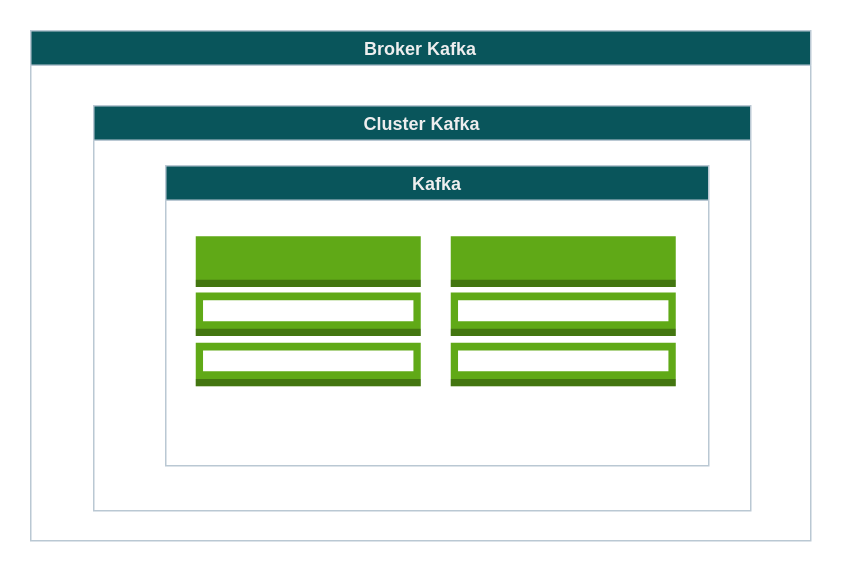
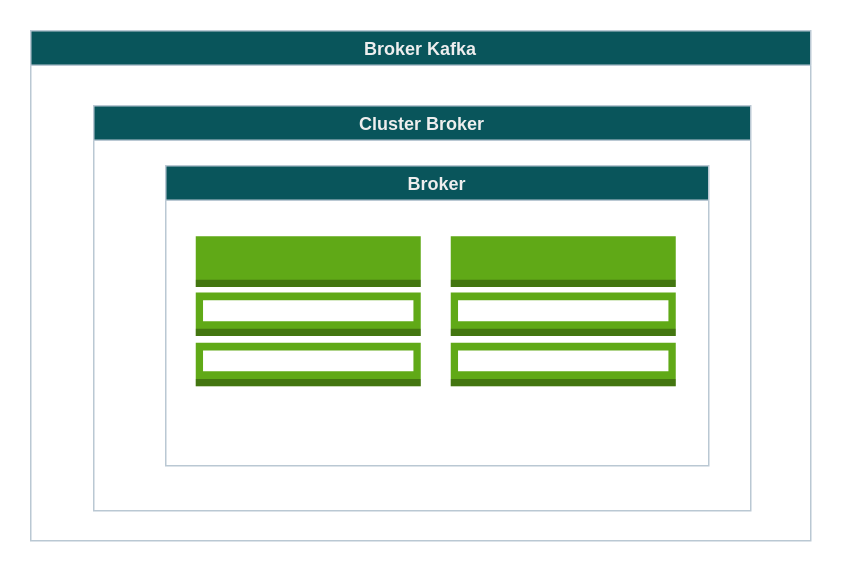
- <mxCell id="3" value="Cluster Kafka" style="swimlane;labelBackgroundColor=none;fillColor=#09555B;strokeColor=#BAC8D3;fontColor=#EEEEEE;" vertex="1" parent="1"><mxGeometry x="62" y="70" width="438" height="270" as="geometry" /></mxCell>
+ <mxCell id="3" value="Cluster Broker" style="swimlane;labelBackgroundColor=none;fillColor=#09555B;strokeColor=#BAC8D3;fontColor=#EEEEEE;" vertex="1" parent="1"><mxGeometry x="62" y="70" width="438" height="270" as="geometry" /></mxCell>
- <mxCell id="4" value="Kafka" style="swimlane;startSize=23;labelBackgroundColor=none;fillColor=#09555B;strokeColor=#BAC8D3;fontColor=#EEEEEE;" vertex="1" parent="3"><mxGeometry x="48" y="40" width="362" height="200" as="geometry" /></mxCell>
+ <mxCell id="4" value="Broker" style="swimlane;startSize=23;labelBackgroundColor=none;fillColor=#09555B;strokeColor=#BAC8D3;fontColor=#EEEEEE;" vertex="1" parent="3"><mxGeometry x="48" y="40" width="362" height="200" as="geometry" /></mxCell>
